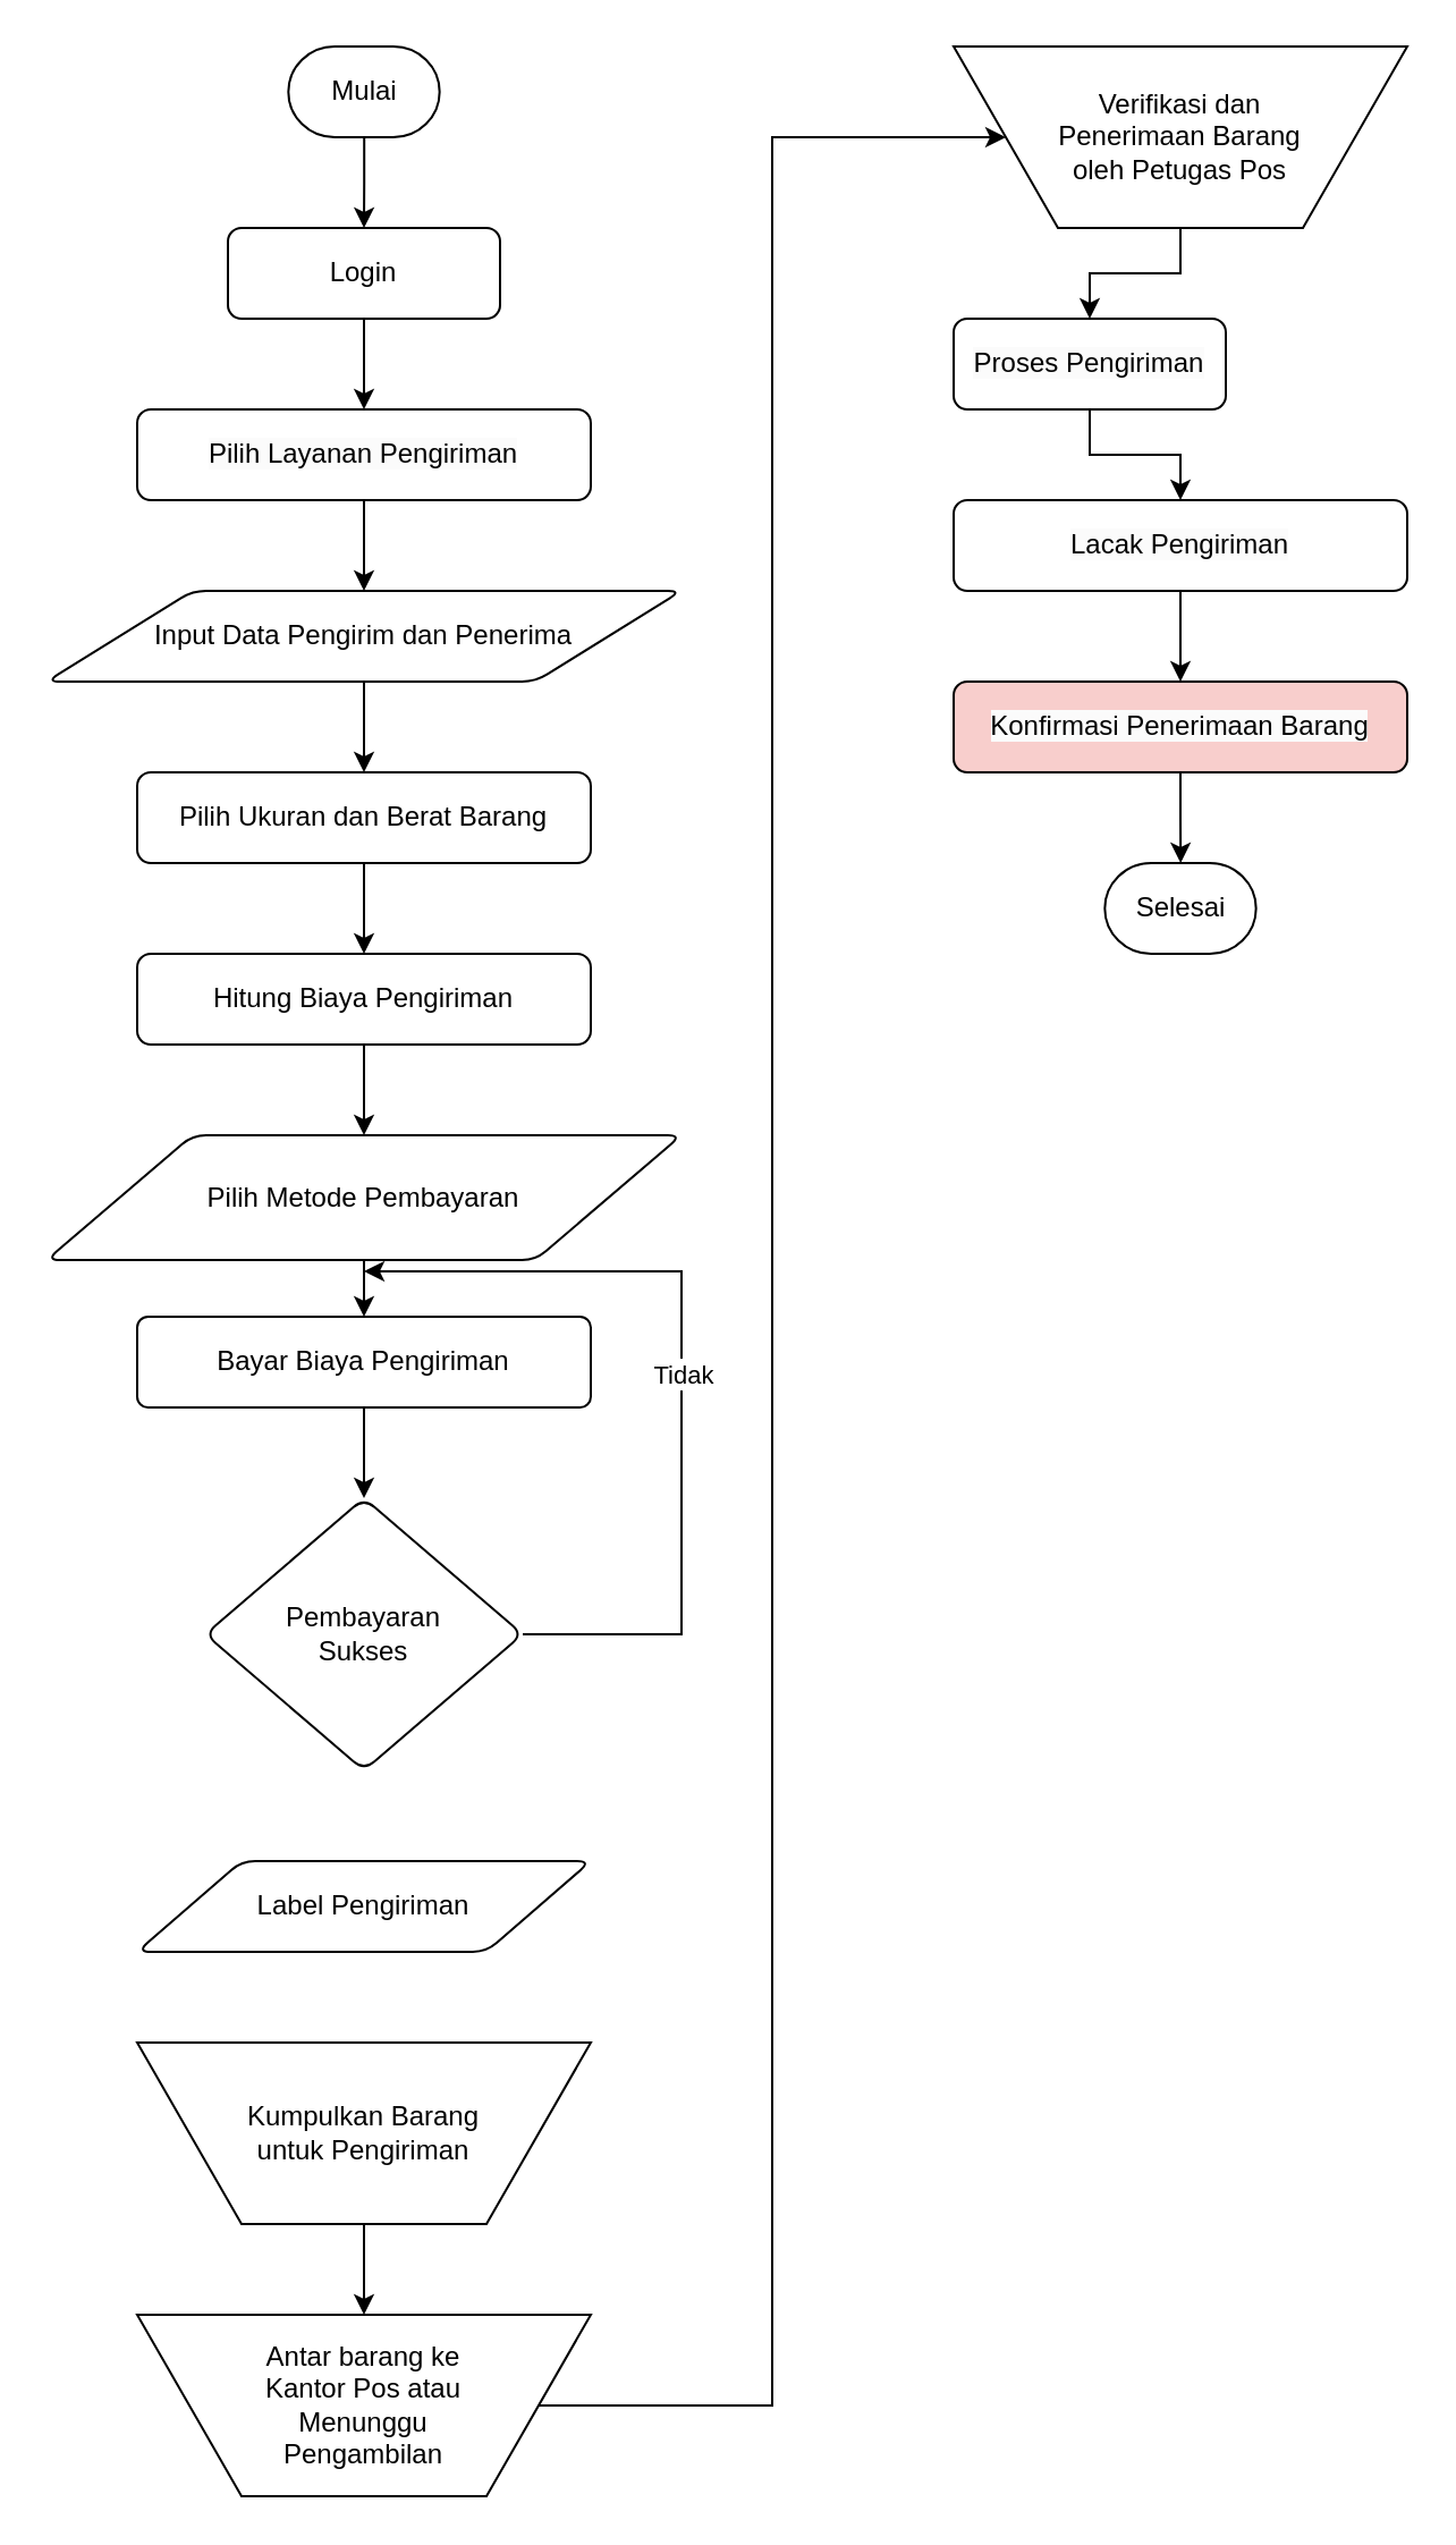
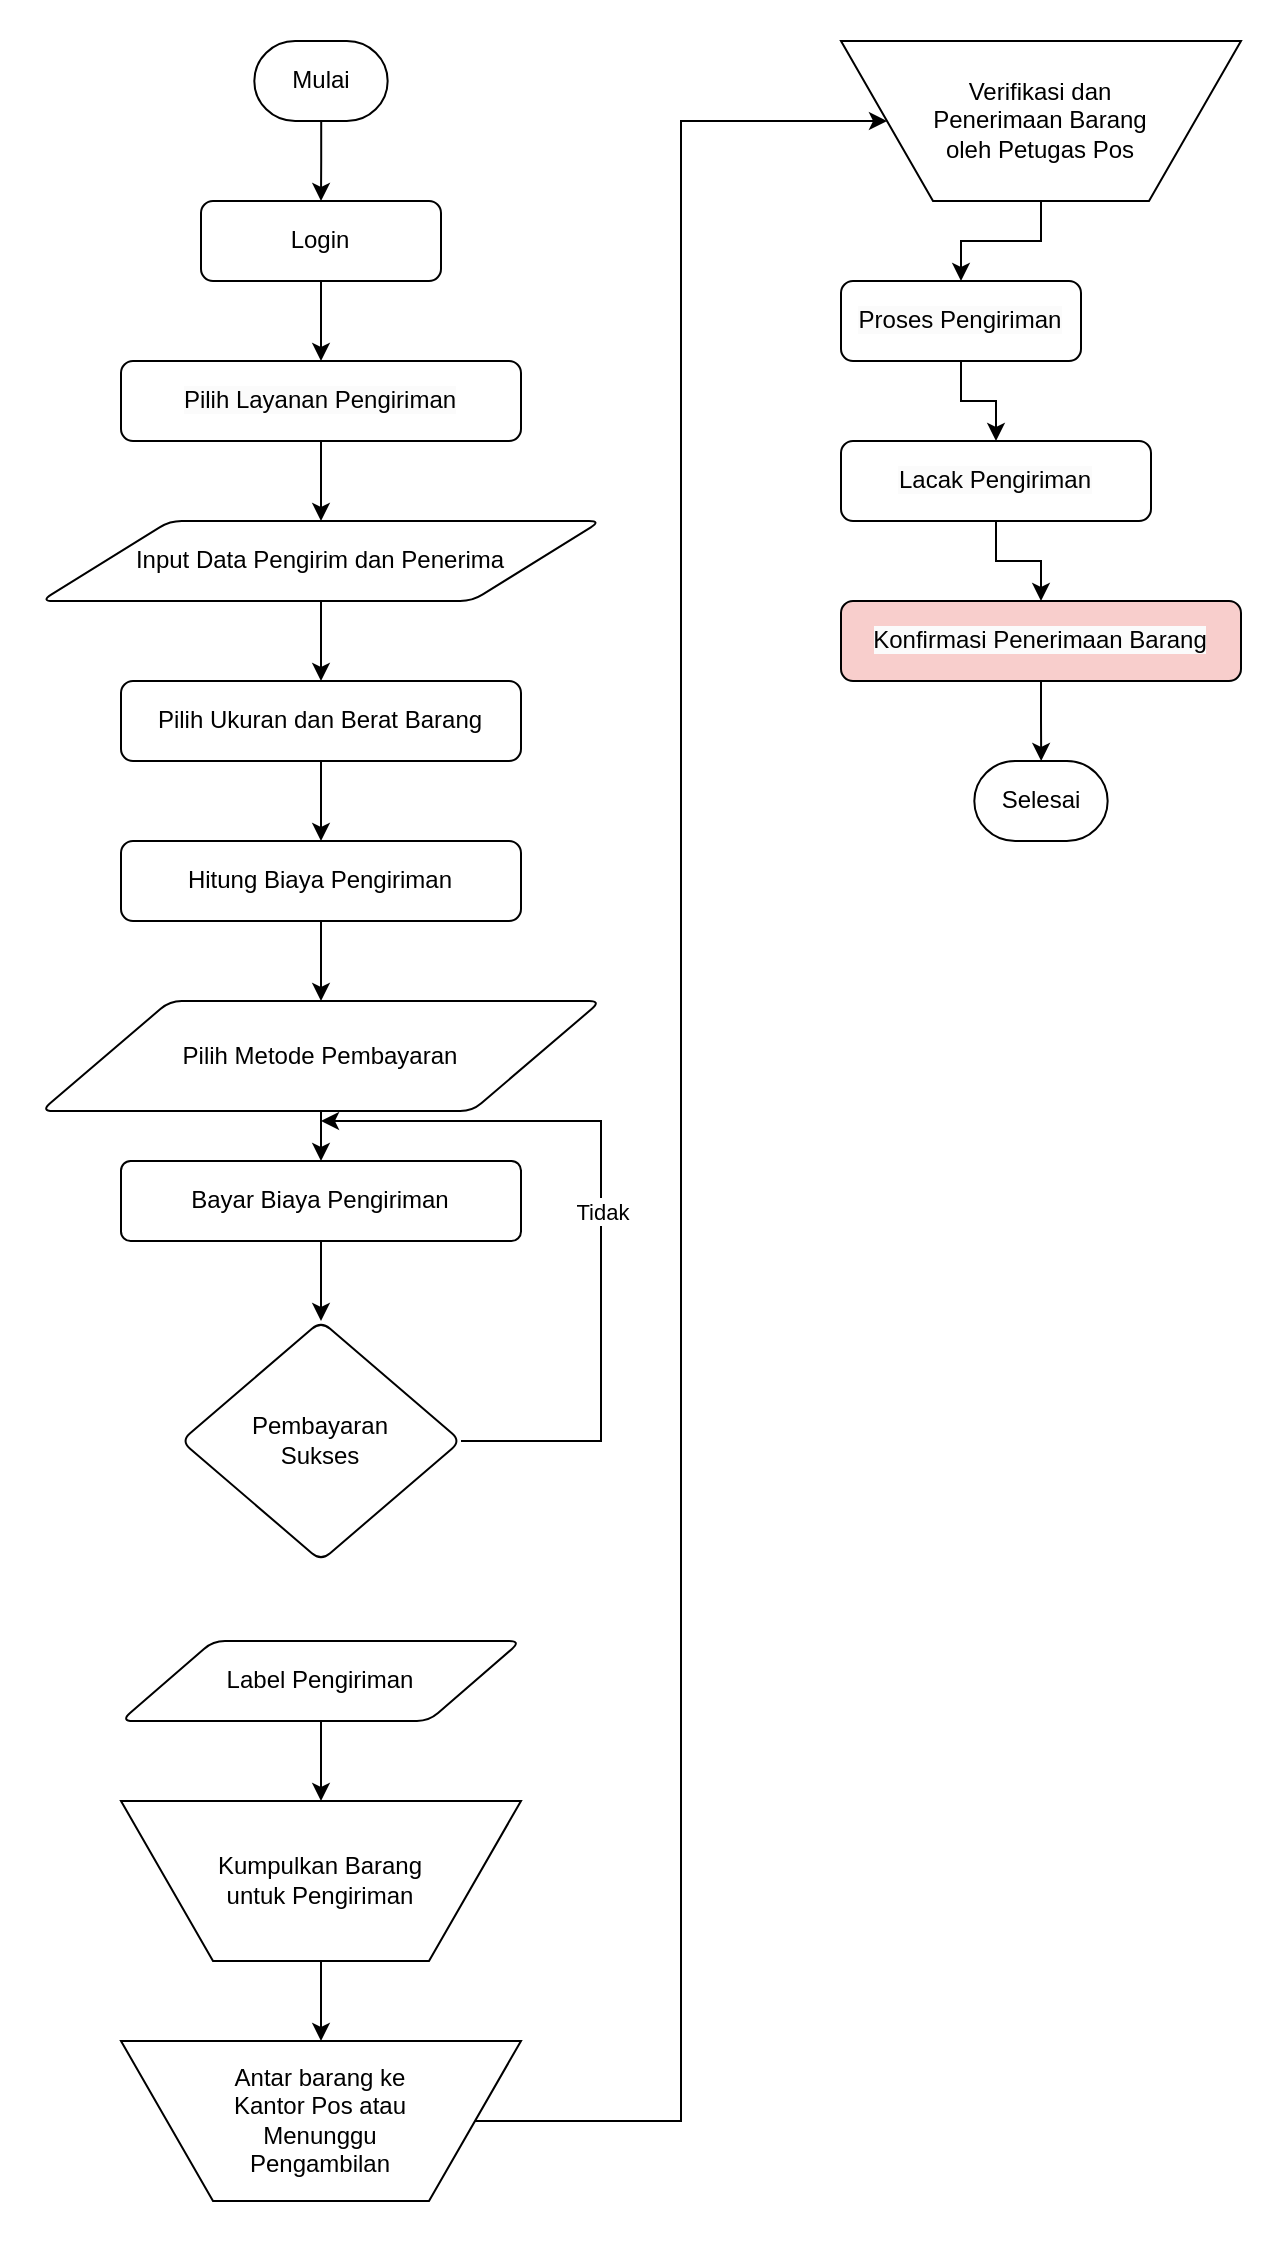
- <mxCell id="32" value="&lt;span style=&quot;color: rgb(0, 0, 0); font-family: Helvetica; font-size: 12px; font-style: normal; font-variant-ligatures: normal; font-variant-caps: normal; font-weight: 400; letter-spacing: normal; orphans: 2; text-align: center; text-indent: 0px; text-transform: none; widows: 2; word-spacing: 0px; -webkit-text-stroke-width: 0px; background-color: rgb(251, 251, 251); text-decoration-thickness: initial; text-decoration-style: initial; text-decoration-color: initial; float: none; display: inline !important;&quot;&gt;Lacak Pengiriman&lt;/span&gt;" style="rounded=1;whiteSpace=wrap;html=1;fontSize=12;glass=0;strokeWidth=1;shadow=0;" vertex="1" parent="1"><mxGeometry x="420" y="220" width="200" height="40" as="geometry" /></mxCell>
+ <mxCell id="32" value="&lt;span style=&quot;color: rgb(0, 0, 0); font-family: Helvetica; font-size: 12px; font-style: normal; font-variant-ligatures: normal; font-variant-caps: normal; font-weight: 400; letter-spacing: normal; orphans: 2; text-align: center; text-indent: 0px; text-transform: none; widows: 2; word-spacing: 0px; -webkit-text-stroke-width: 0px; background-color: rgb(251, 251, 251); text-decoration-thickness: initial; text-decoration-style: initial; text-decoration-color: initial; float: none; display: inline !important;&quot;&gt;Lacak Pengiriman&lt;/span&gt;" style="rounded=1;whiteSpace=wrap;html=1;fontSize=12;glass=0;strokeWidth=1;shadow=0;" vertex="1" parent="1"><mxGeometry x="420" y="220" width="155" height="40" as="geometry" /></mxCell>
+ <mxCell id="14" value="" style="edgeStyle=orthogonalEdgeStyle;rounded=0;orthogonalLoop=1;jettySize=auto;html=1;exitX=0.5;exitY=1;exitDx=0;exitDy=0;" edge="1" parent="1" source="21" target="20"><mxGeometry relative="1" as="geometry"><mxPoint x="160" y="860" as="sourcePoint" /></mxGeometry></mxCell>
